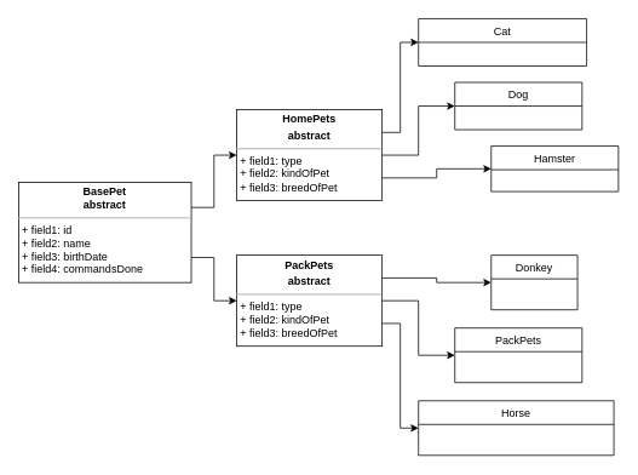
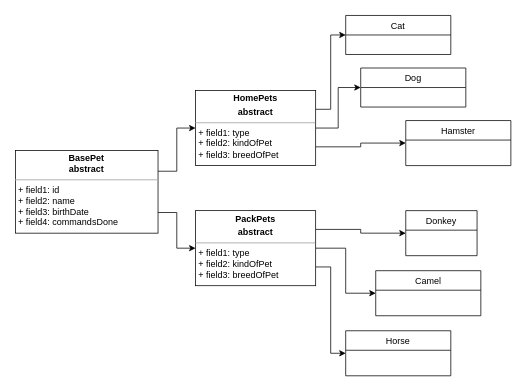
- <mxCell id="14" value="Cat" style="swimlane;fontStyle=0;childLayout=stackLayout;horizontal=1;startSize=26;fillColor=none;horizontalStack=0;resizeParent=1;resizeParentMax=0;resizeLast=0;collapsible=1;marginBottom=0;shadow=0;glass=0;sketch=0;" parent="1" vertex="1"><mxGeometry x="460" y="20" width="185" height="52" as="geometry" /></mxCell>
+ <mxCell id="14" value="Cat" style="swimlane;fontStyle=0;childLayout=stackLayout;horizontal=1;startSize=26;fillColor=none;horizontalStack=0;resizeParent=1;resizeParentMax=0;resizeLast=0;collapsible=1;marginBottom=0;shadow=0;glass=0;sketch=0;" parent="1" vertex="1"><mxGeometry x="460" y="20" width="140" height="52" as="geometry" /></mxCell>
- <mxCell id="15" value="Dog" style="swimlane;fontStyle=0;childLayout=stackLayout;horizontal=1;startSize=26;fillColor=none;horizontalStack=0;resizeParent=1;resizeParentMax=0;resizeLast=0;collapsible=1;marginBottom=0;shadow=0;glass=0;sketch=0;" parent="1" vertex="1"><mxGeometry x="500" y="90" width="140" height="52" as="geometry" /></mxCell>
+ <mxCell id="15" value="Dog" style="swimlane;fontStyle=0;childLayout=stackLayout;horizontal=1;startSize=26;fillColor=none;horizontalStack=0;resizeParent=1;resizeParentMax=0;resizeLast=0;collapsible=1;marginBottom=0;shadow=0;glass=0;sketch=0;" parent="1" vertex="1"><mxGeometry x="480" y="90" width="140" height="52" as="geometry" /></mxCell>
- <mxCell id="16" value="Hamster" style="swimlane;fontStyle=0;childLayout=stackLayout;horizontal=1;startSize=26;fillColor=none;horizontalStack=0;resizeParent=1;resizeParentMax=0;resizeLast=0;collapsible=1;marginBottom=0;shadow=0;glass=0;sketch=0;" parent="1" vertex="1"><mxGeometry x="540" y="160" width="140" height="50" as="geometry" /></mxCell>
+ <mxCell id="16" value="Hamster" style="swimlane;fontStyle=0;childLayout=stackLayout;horizontal=1;startSize=26;fillColor=none;horizontalStack=0;resizeParent=1;resizeParentMax=0;resizeLast=0;collapsible=1;marginBottom=0;shadow=0;glass=0;sketch=0;" parent="1" vertex="1"><mxGeometry x="540" y="160" width="140" height="60" as="geometry" /></mxCell>
- <mxCell id="18" value="PackPets" style="swimlane;fontStyle=0;childLayout=stackLayout;horizontal=1;startSize=26;fillColor=none;horizontalStack=0;resizeParent=1;resizeParentMax=0;resizeLast=0;collapsible=1;marginBottom=0;shadow=0;glass=0;sketch=0;" parent="1" vertex="1"><mxGeometry x="500" y="360" width="140" height="60" as="geometry" /></mxCell>
+ <mxCell id="18" value="Camel" style="swimlane;fontStyle=0;childLayout=stackLayout;horizontal=1;startSize=26;fillColor=none;horizontalStack=0;resizeParent=1;resizeParentMax=0;resizeLast=0;collapsible=1;marginBottom=0;shadow=0;glass=0;sketch=0;" parent="1" vertex="1"><mxGeometry x="500" y="360" width="140" height="60" as="geometry" /></mxCell>
- <mxCell id="17" value="Horse" style="swimlane;fontStyle=0;childLayout=stackLayout;horizontal=1;startSize=26;fillColor=none;horizontalStack=0;resizeParent=1;resizeParentMax=0;resizeLast=0;collapsible=1;marginBottom=0;shadow=0;glass=0;sketch=0;" parent="1" vertex="1"><mxGeometry x="460" y="440" width="215" height="60" as="geometry" /></mxCell>
+ <mxCell id="17" value="Horse" style="swimlane;fontStyle=0;childLayout=stackLayout;horizontal=1;startSize=26;fillColor=none;horizontalStack=0;resizeParent=1;resizeParentMax=0;resizeLast=0;collapsible=1;marginBottom=0;shadow=0;glass=0;sketch=0;" parent="1" vertex="1"><mxGeometry x="460" y="440" width="140" height="60" as="geometry" /></mxCell>
